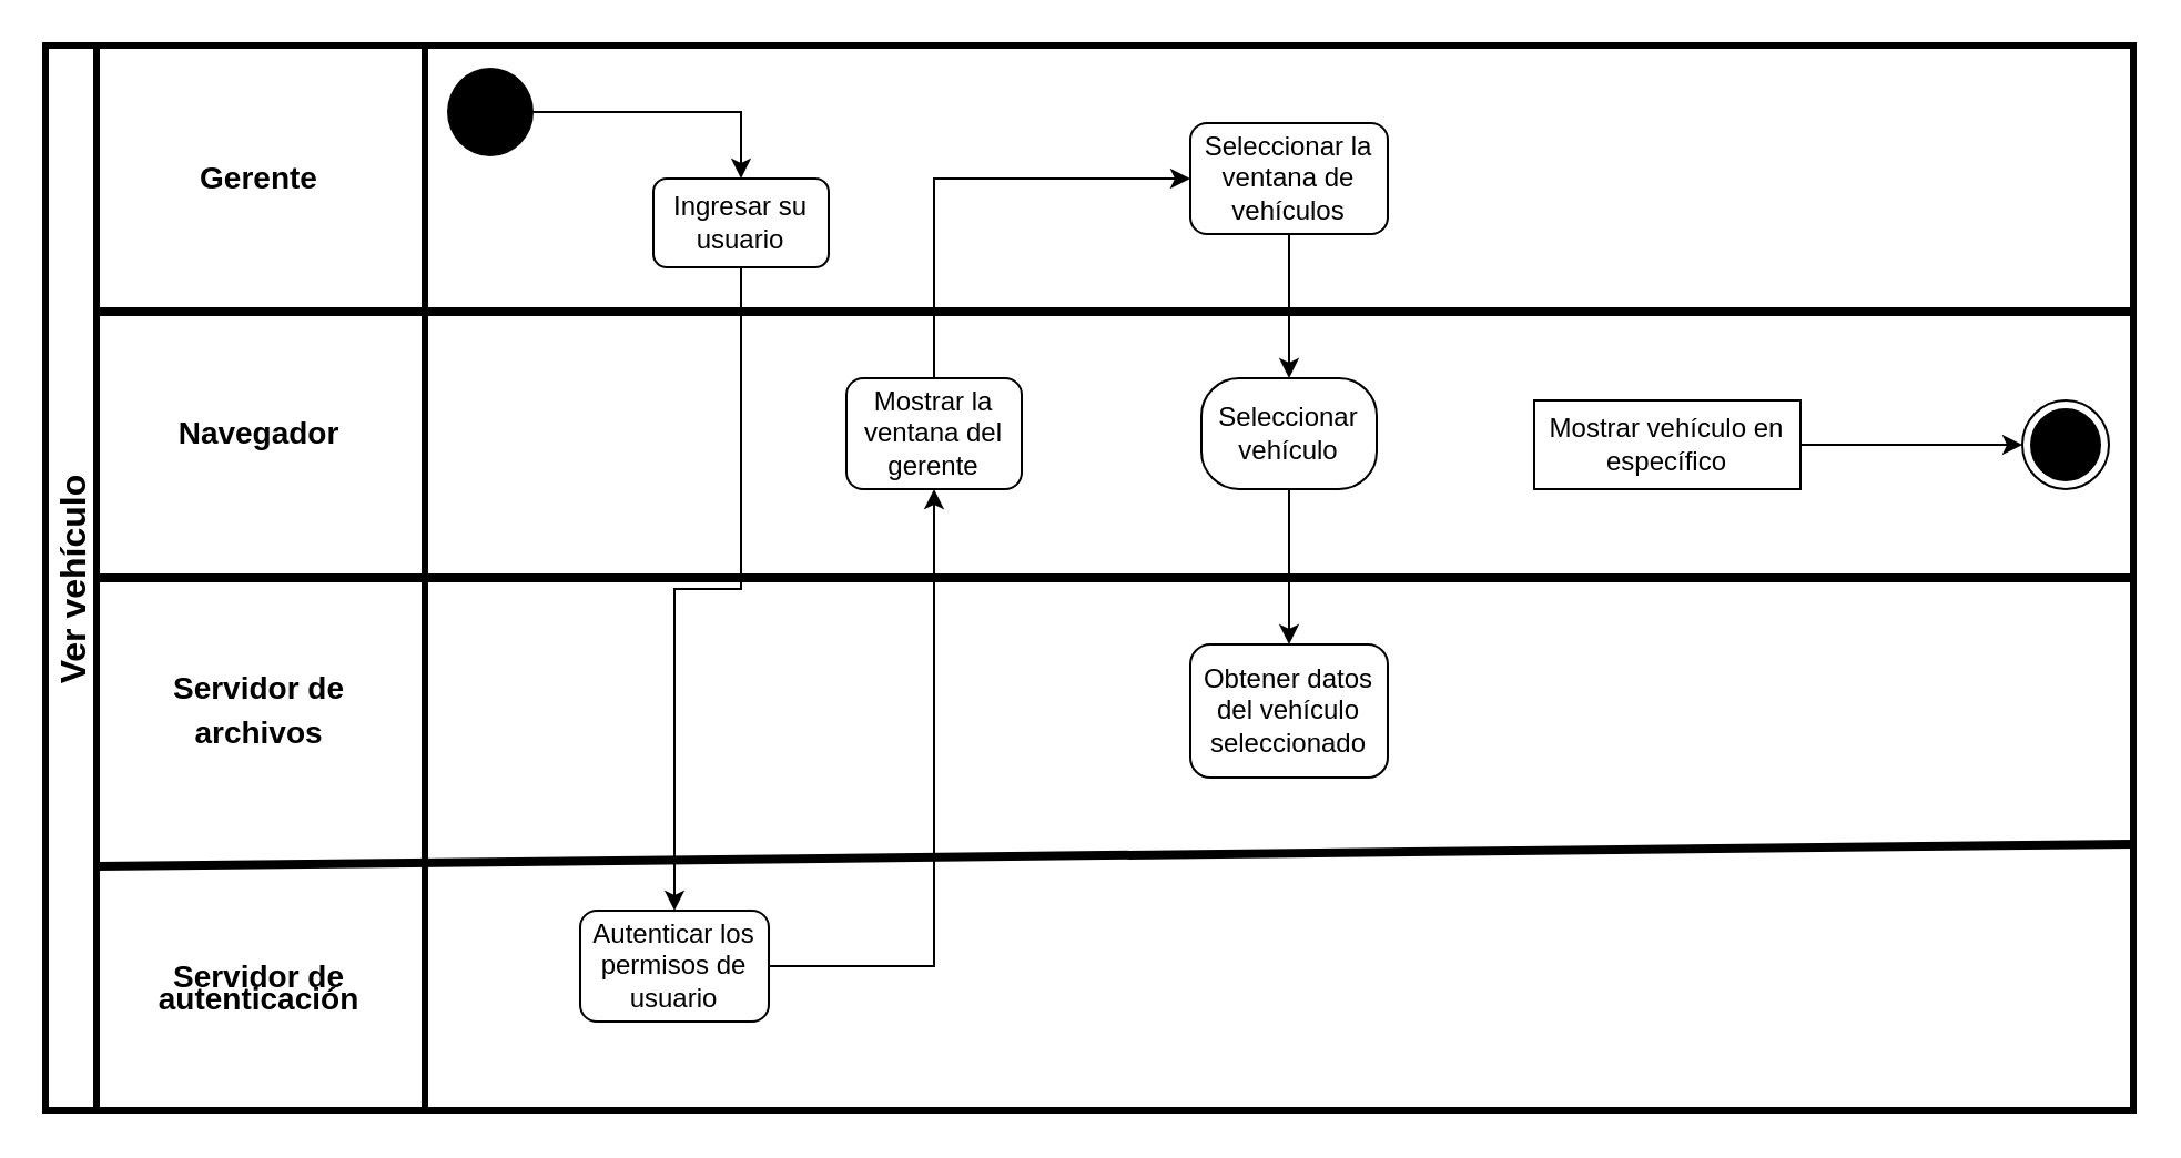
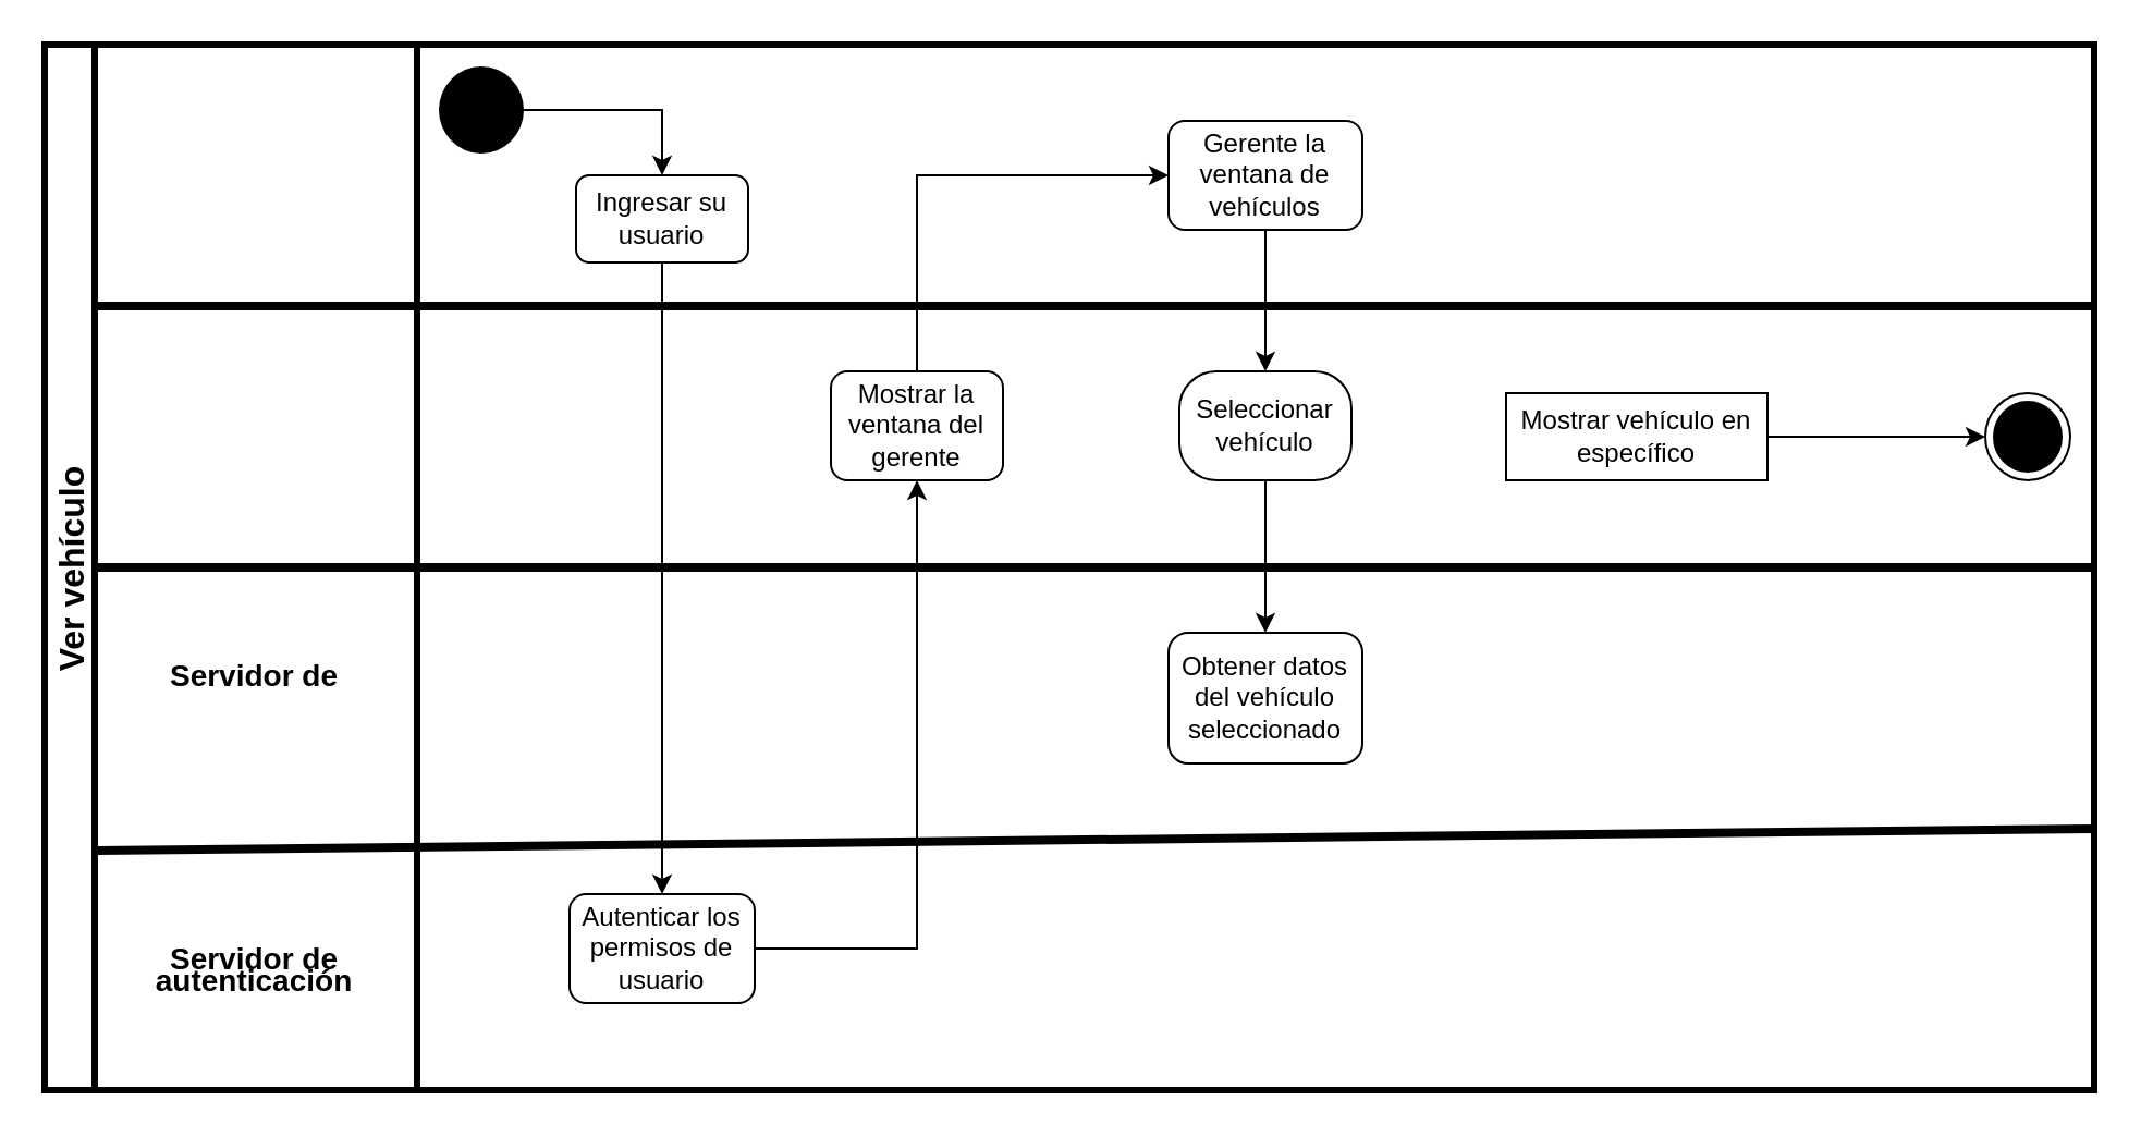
- <mxCell id="4" value="Gerente" style="text;html=1;align=center;verticalAlign=middle;resizable=0;points=[];autosize=1;strokeColor=none;strokeWidth=1;fontSize=14;fontStyle=1" parent="2" vertex="1"><mxGeometry x="61" y="50" width="70" height="20" as="geometry" /></mxCell>
- <mxCell id="18" value="Seleccionar la ventana de vehículos" style="rounded=1;whiteSpace=wrap;html=1;fontSize=12;strokeWidth=1;" parent="2" vertex="1"><mxGeometry x="516" y="35" width="89" height="50" as="geometry" /></mxCell>
+ <mxCell id="18" value="Gerente la ventana de vehículos" style="rounded=1;whiteSpace=wrap;html=1;fontSize=12;strokeWidth=1;" parent="2" vertex="1"><mxGeometry x="516" y="35" width="89" height="50" as="geometry" /></mxCell>
- <mxCell id="9" value="Ingresar su usuario" style="rounded=1;whiteSpace=wrap;html=1;fontSize=12;strokeWidth=1;" parent="2" vertex="1"><mxGeometry x="274" y="60" width="79" height="40" as="geometry" /></mxCell>
+ <mxCell id="9" value="Ingresar su usuario" style="rounded=1;whiteSpace=wrap;html=1;fontSize=12;strokeWidth=1;" parent="2" vertex="1"><mxGeometry x="244" y="60" width="79" height="40" as="geometry" /></mxCell>
- <mxCell id="5" value="Navegador" style="text;html=1;align=center;verticalAlign=middle;resizable=0;points=[];autosize=1;strokeColor=none;strokeWidth=1;fontSize=14;fontStyle=1" parent="2" vertex="1"><mxGeometry x="51" y="165" width="90" height="20" as="geometry" /></mxCell>
- <mxCell id="22" value="archivos" style="text;html=1;align=center;verticalAlign=middle;resizable=0;points=[];autosize=1;strokeColor=none;strokeWidth=1;fontSize=14;fontStyle=1;labelBackgroundColor=none;" parent="20" vertex="1"><mxGeometry x="10" y="20" width="70" height="20" as="geometry" /></mxCell>
